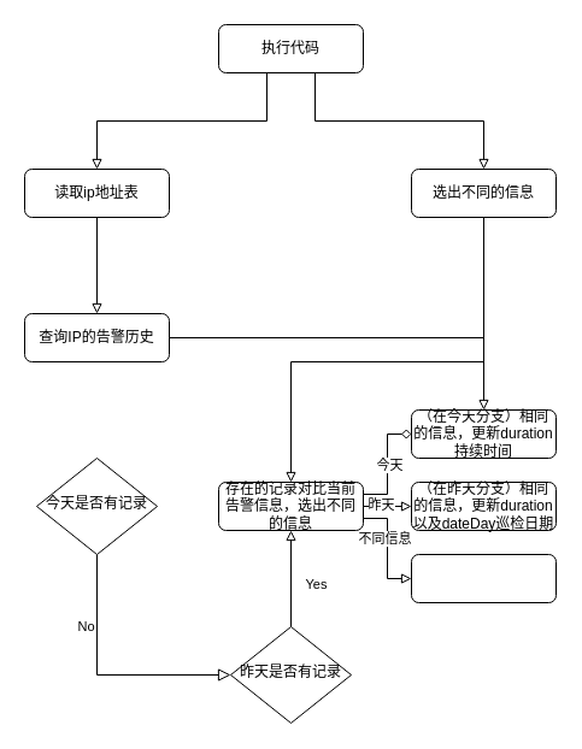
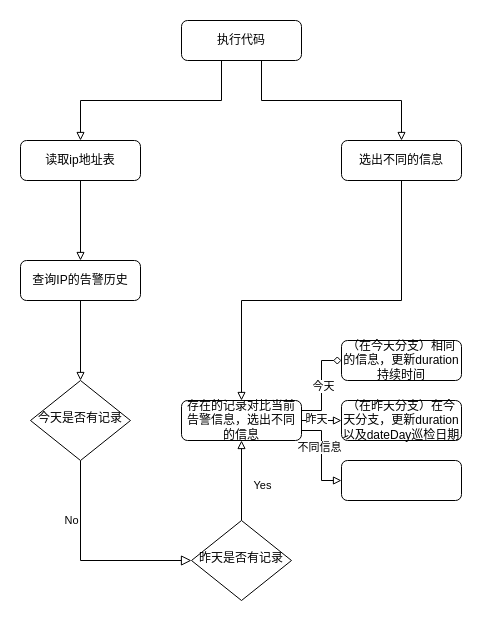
- <mxCell id="11" style="edgeStyle=orthogonalEdgeStyle;rounded=0;orthogonalLoop=1;jettySize=auto;html=1;startArrow=none;startFill=0;endArrow=block;endFill=0;" edge="1" parent="1" source="12" target="23"><mxGeometry relative="1" as="geometry" /></mxCell>
+ <mxCell id="11" style="edgeStyle=orthogonalEdgeStyle;rounded=0;orthogonalLoop=1;jettySize=auto;html=1;entryX=0.5;entryY=0;entryDx=0;entryDy=0;startArrow=none;startFill=0;endArrow=block;endFill=0;" edge="1" parent="1" source="12" target="5"><mxGeometry relative="1" as="geometry" /></mxCell>
- <mxCell id="24" value="（在昨天分支）相同的信息，更新duration以及dateDay巡检日期" style="rounded=1;whiteSpace=wrap;html=1;fontSize=12;glass=0;strokeWidth=1;shadow=0;" vertex="1" parent="1"><mxGeometry x="341" y="400" width="120" height="40" as="geometry" /></mxCell>
+ <mxCell id="24" value="（在昨天分支）在今天分支，更新duration以及dateDay巡检日期" style="rounded=1;whiteSpace=wrap;html=1;fontSize=12;glass=0;strokeWidth=1;shadow=0;" vertex="1" parent="1"><mxGeometry x="341" y="400" width="120" height="40" as="geometry" /></mxCell>
